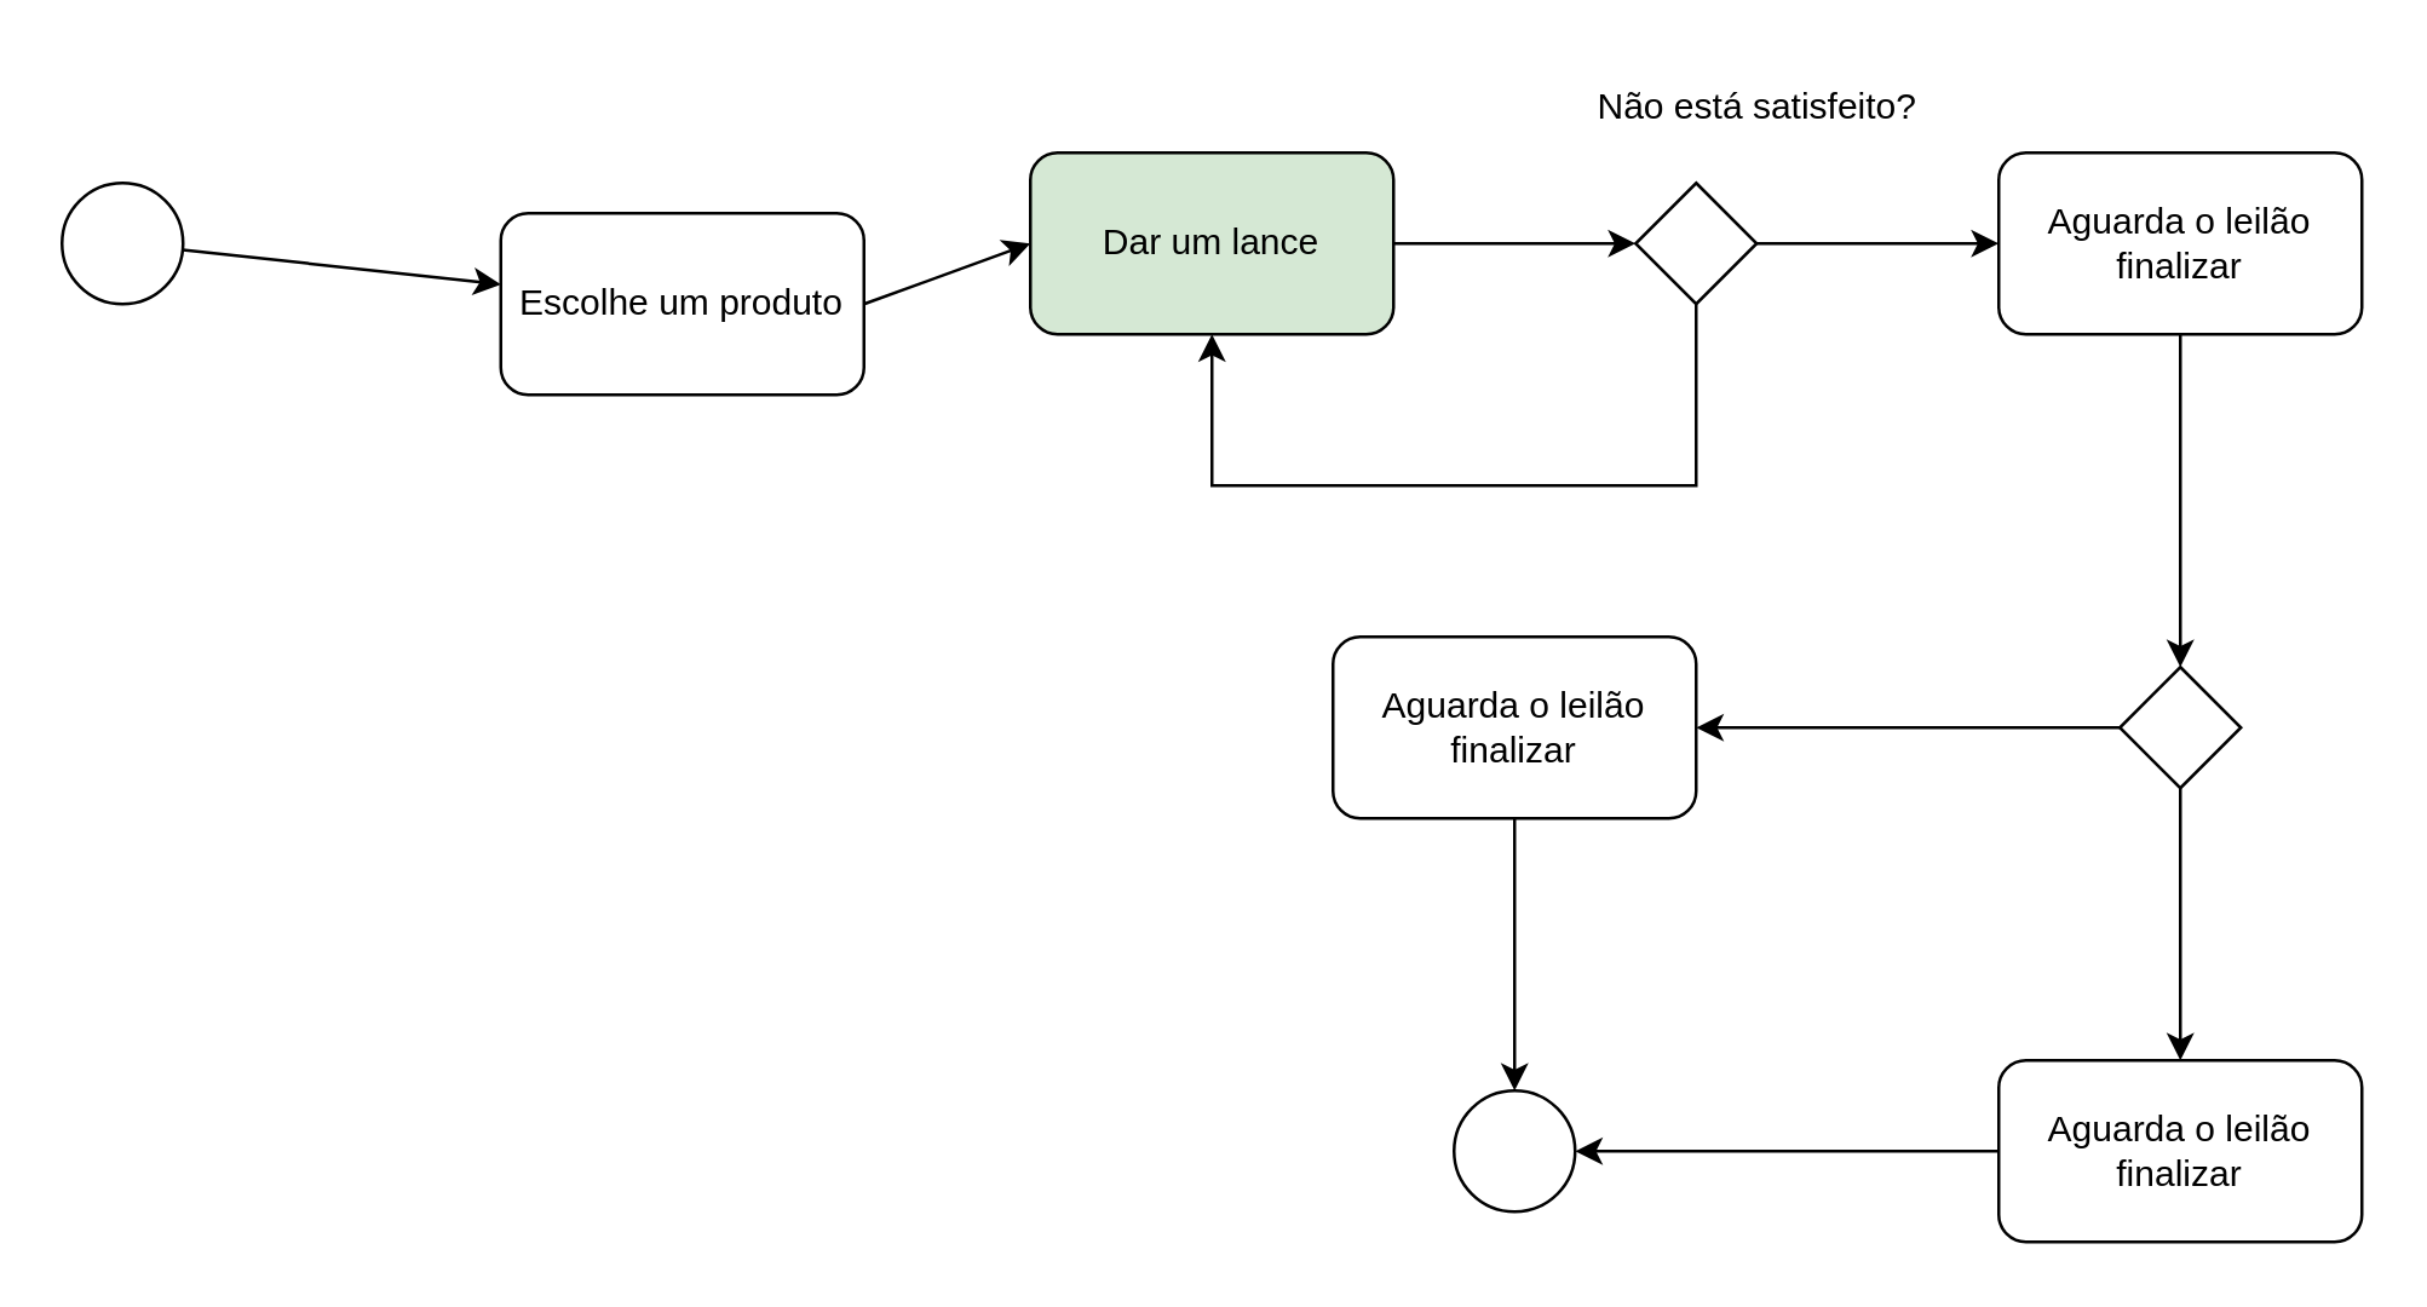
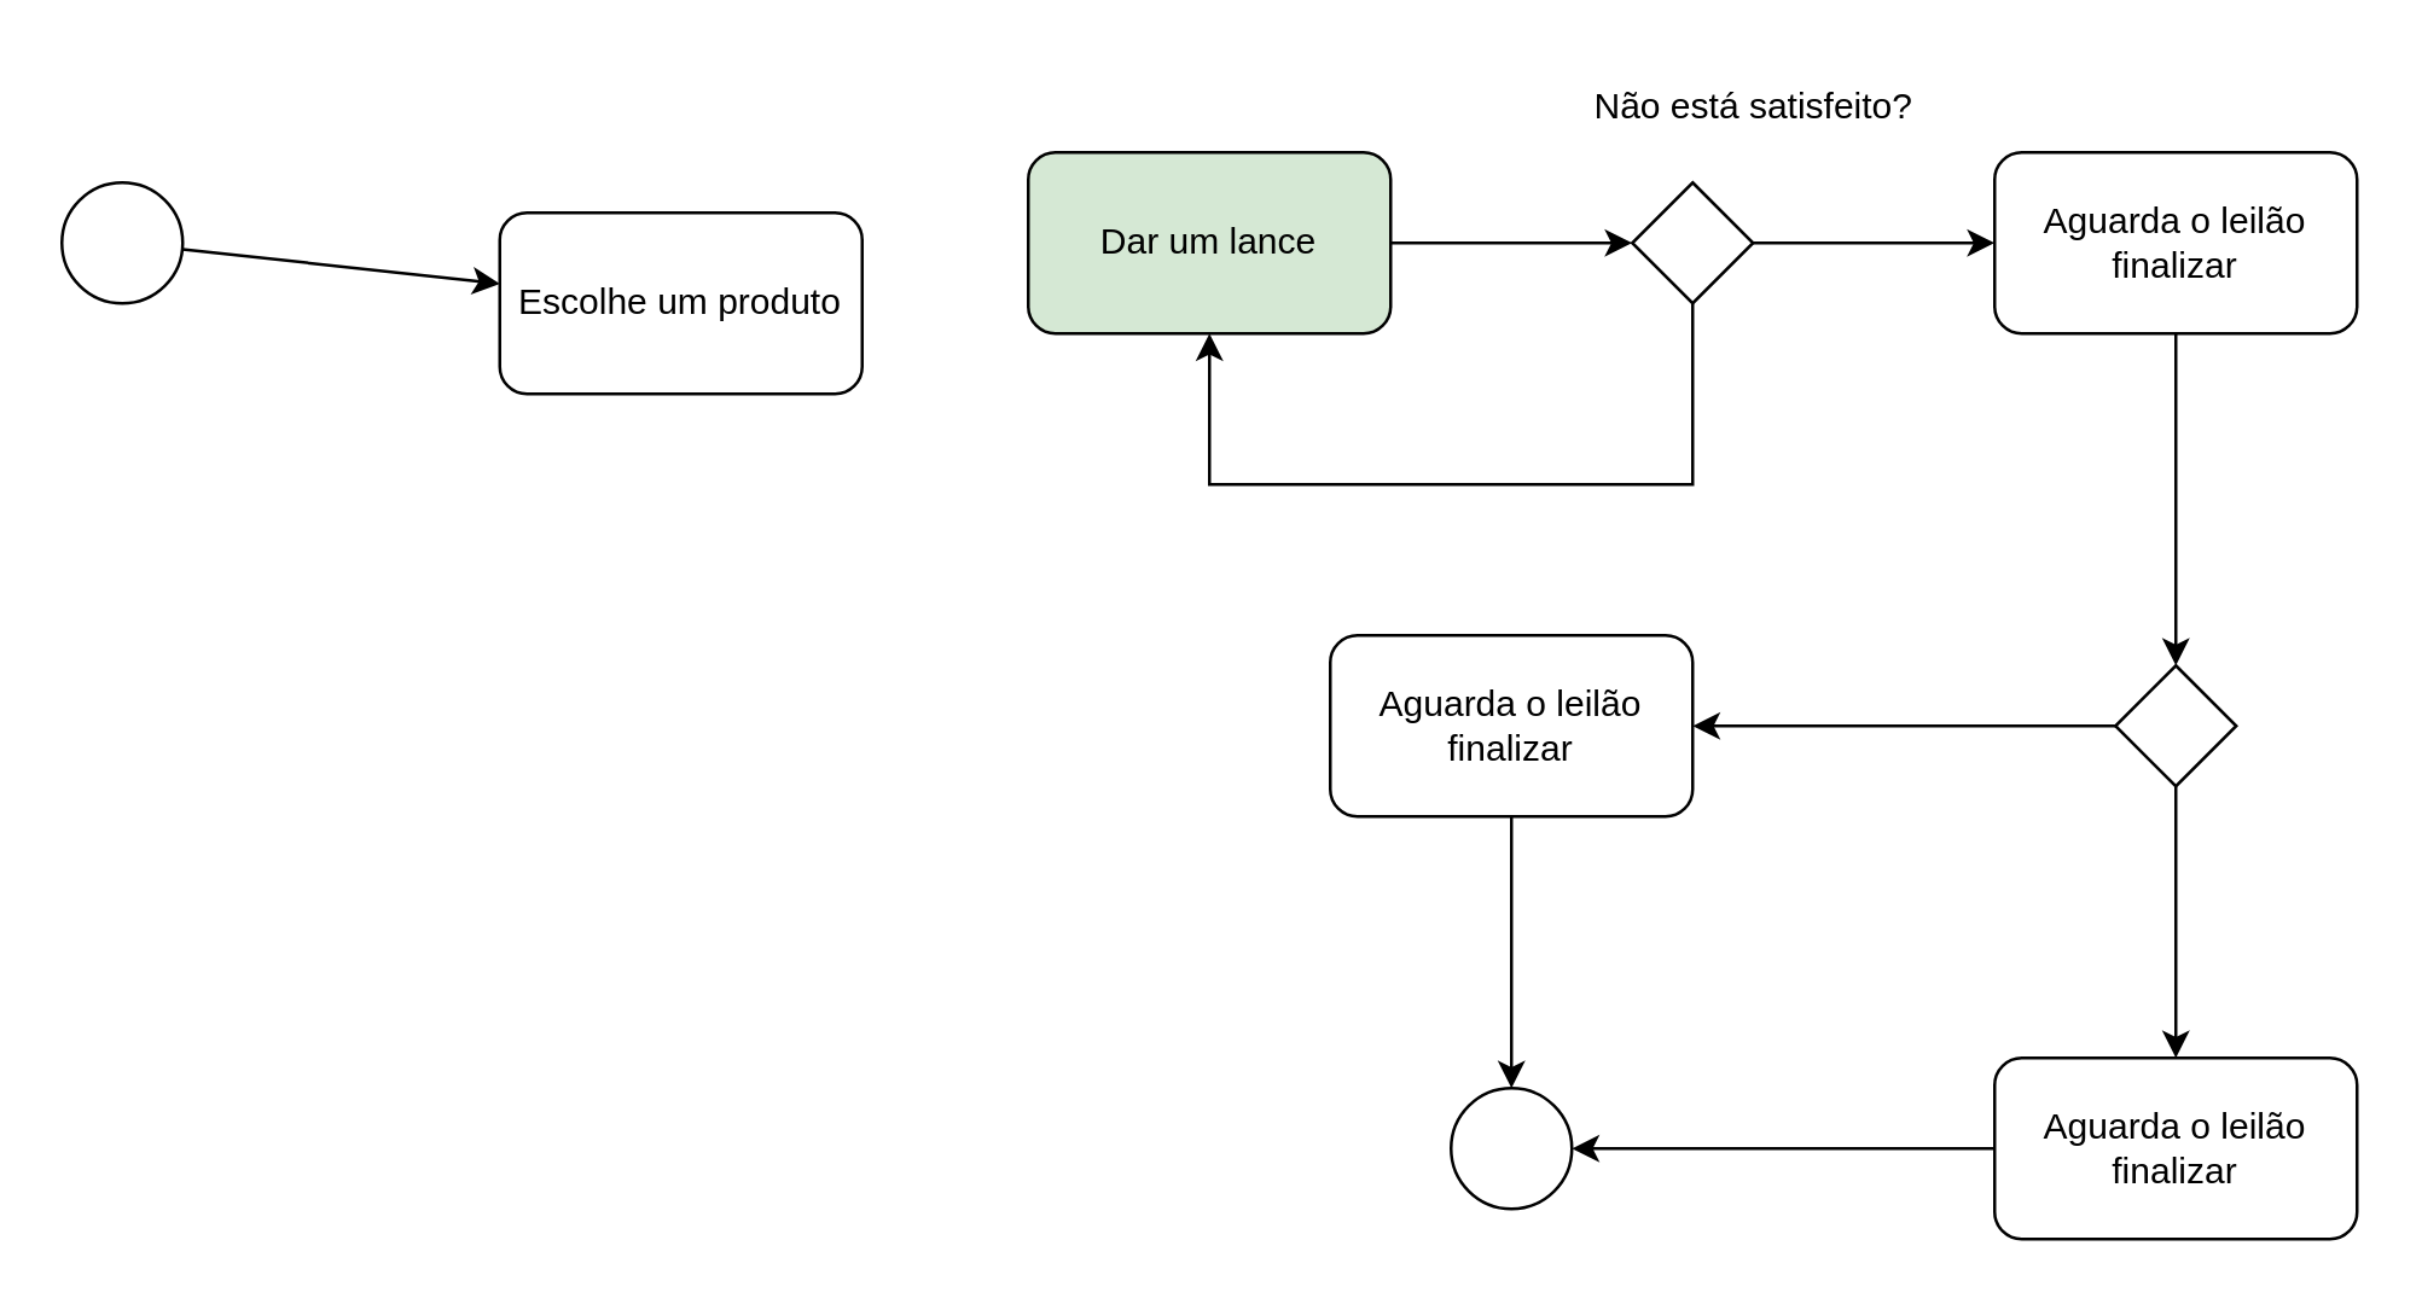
- <mxCell id="7" value="" style="endArrow=classic;html=1;rounded=0;entryX=0;entryY=0.5;entryDx=0;entryDy=0;exitX=1;exitY=0.5;exitDx=0;exitDy=0;" edge="1" parent="1" source="4" target="6"><mxGeometry width="50" height="50" relative="1" as="geometry"><mxPoint x="70" y="90" as="sourcePoint" /><mxPoint x="150" y="90" as="targetPoint" /></mxGeometry></mxCell>
